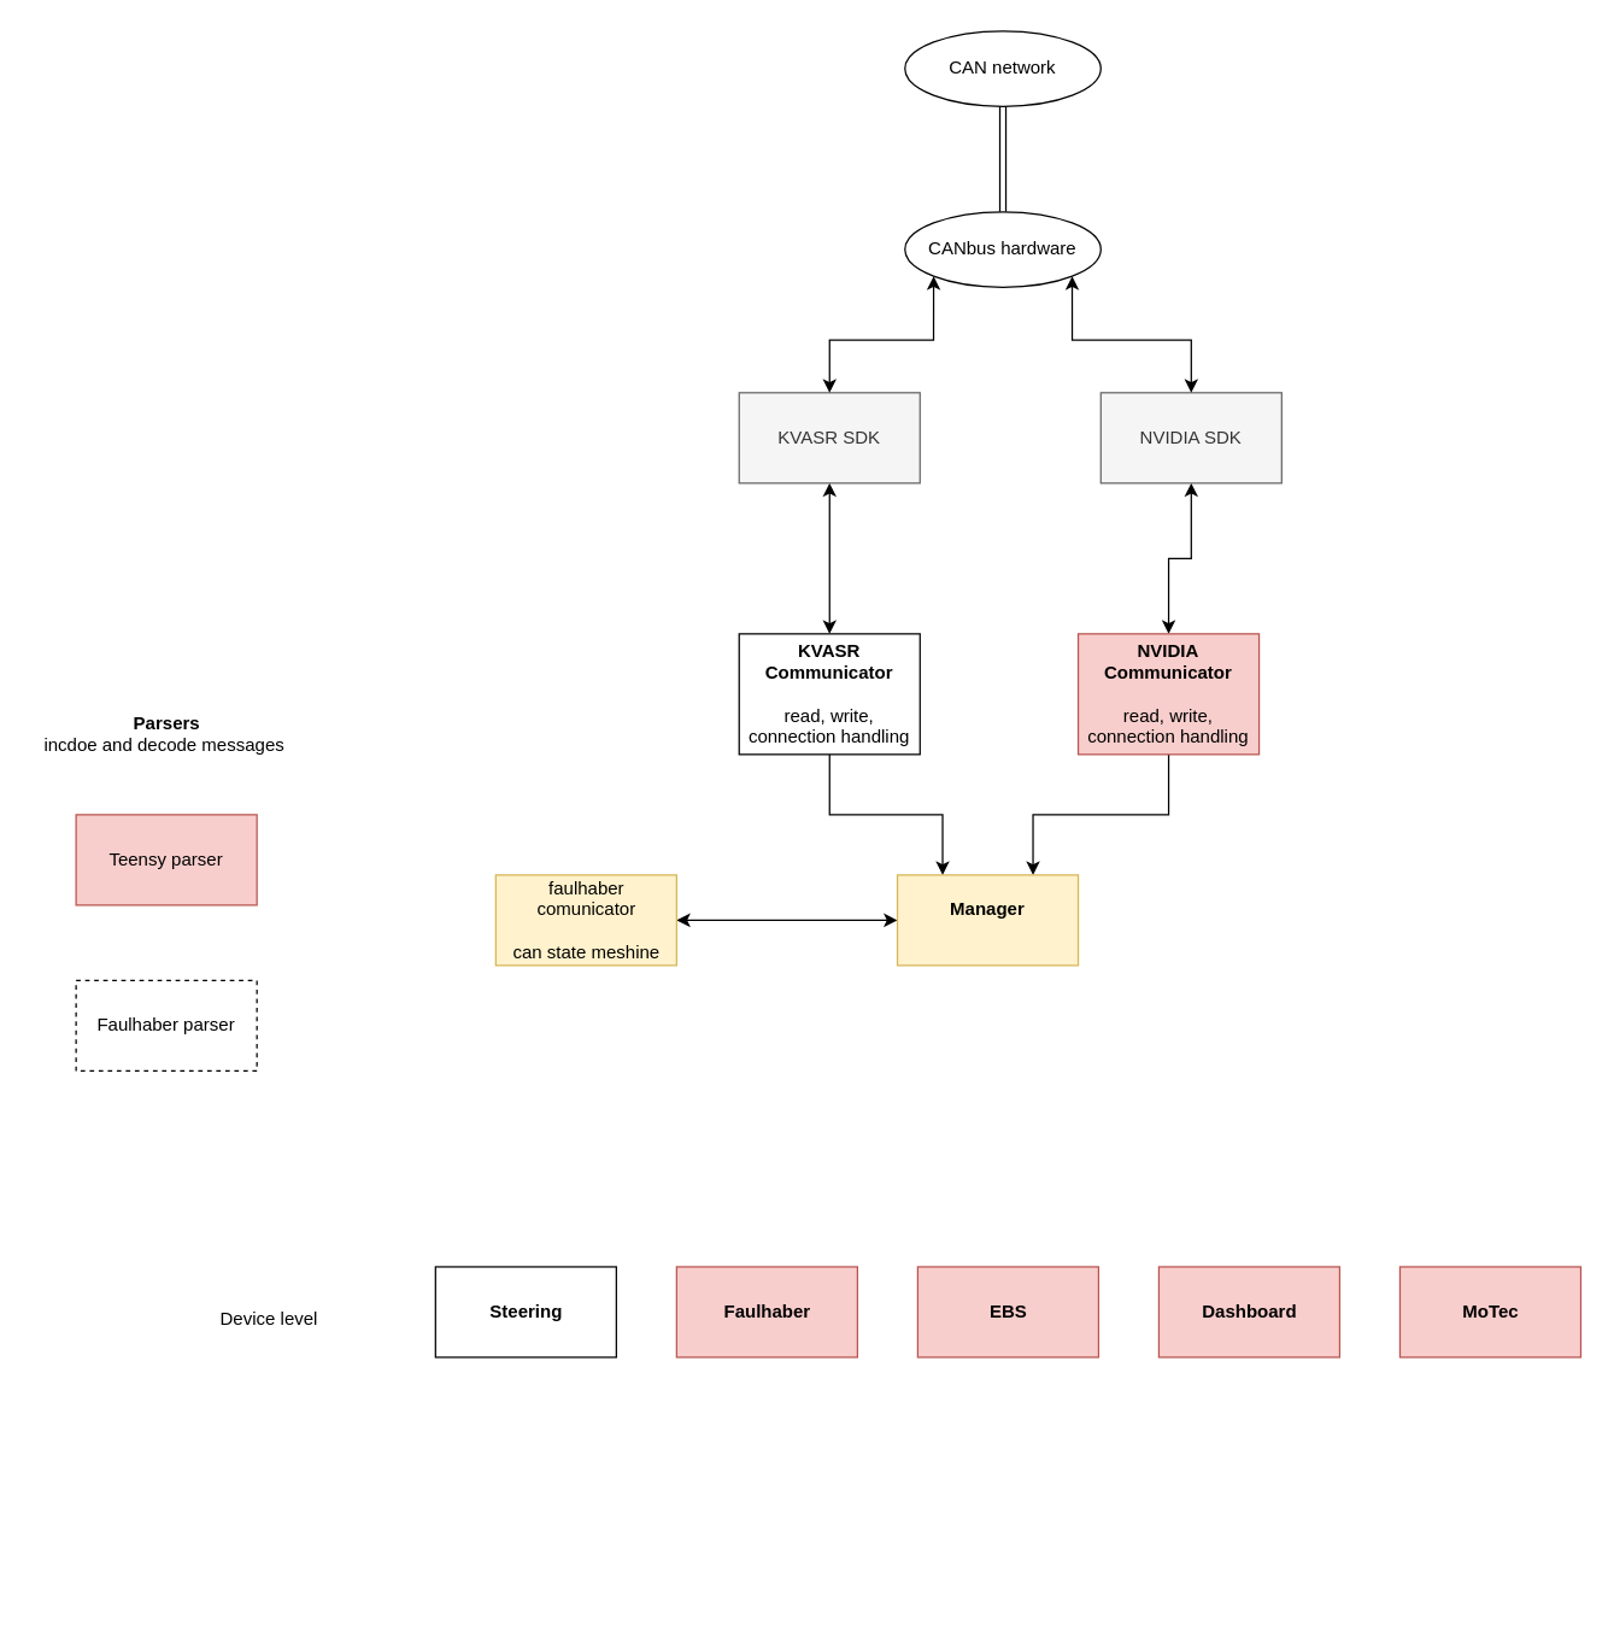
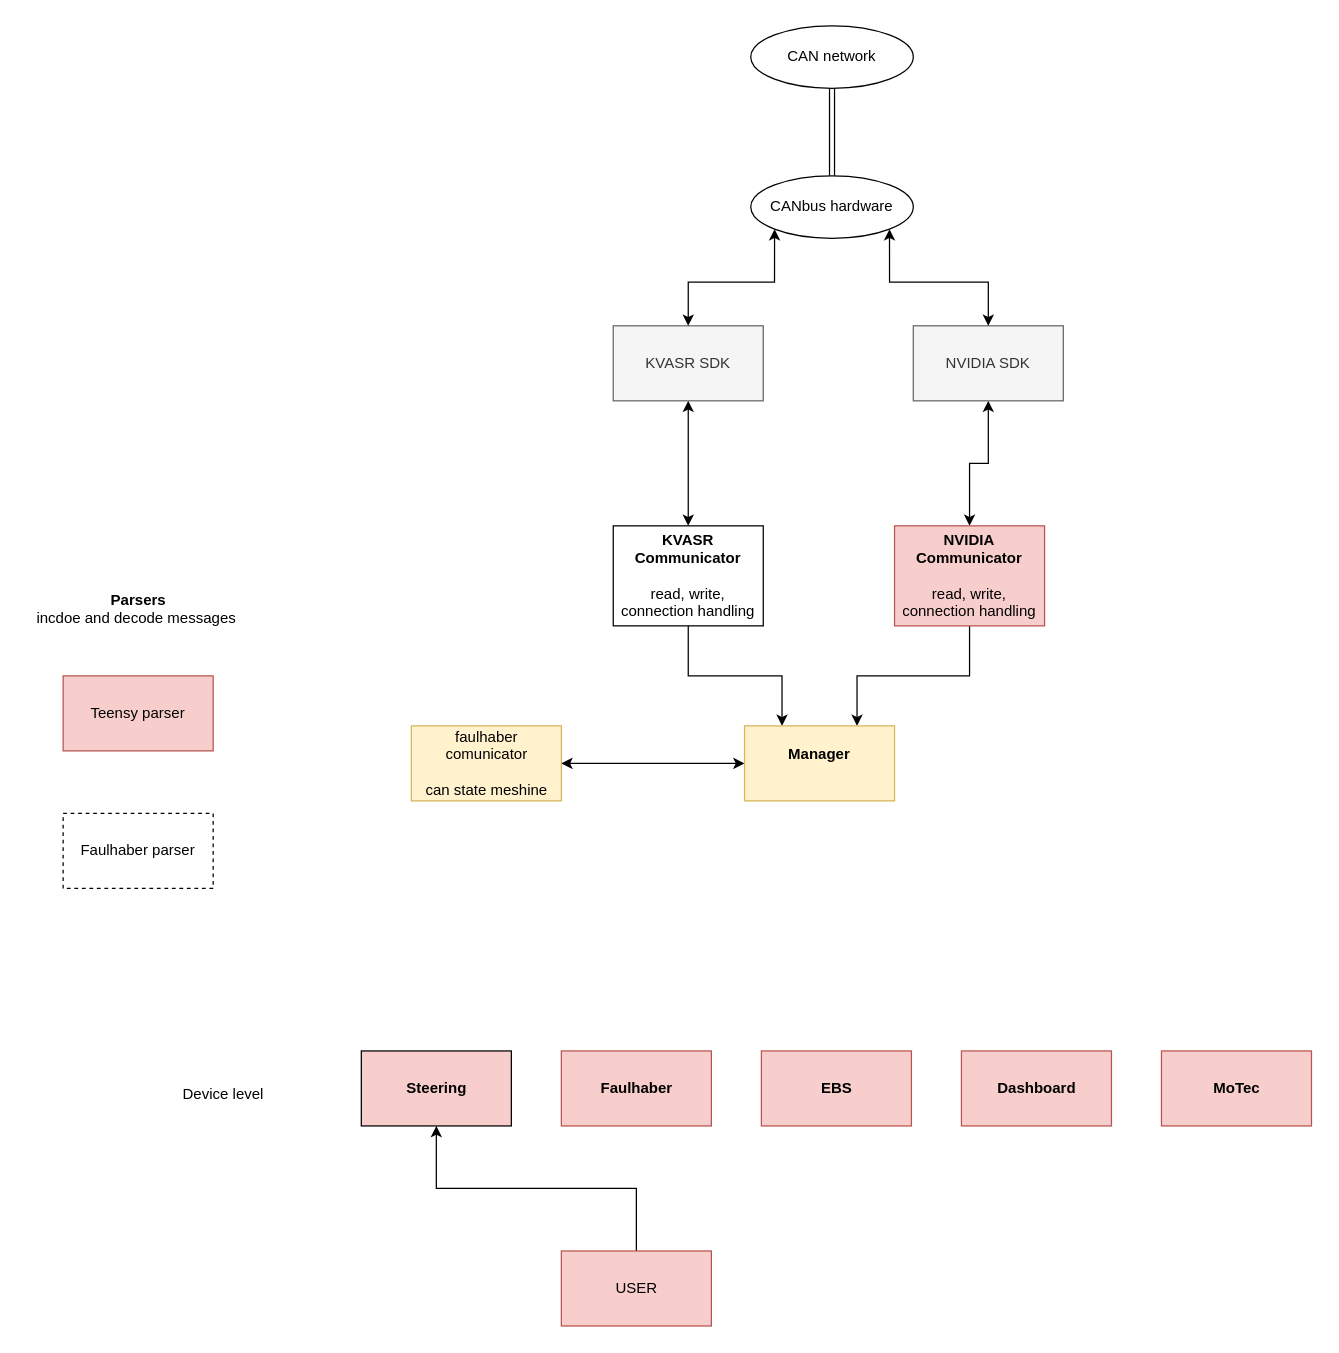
- <mxCell id="20" value="&lt;b&gt;Steering&lt;/b&gt;" style="rounded=0;whiteSpace=wrap;html=1;" vertex="1" parent="1"><mxGeometry x="288.5" y="840" width="120" height="60" as="geometry" /></mxCell>
+ <mxCell id="20" value="&lt;b&gt;Steering&lt;/b&gt;" style="rounded=0;whiteSpace=wrap;html=1;fillColor=#f8cecc;" vertex="1" parent="1"><mxGeometry x="288.5" y="840" width="120" height="60" as="geometry" /></mxCell>
+ <mxCell id="18" style="edgeStyle=orthogonalEdgeStyle;rounded=0;orthogonalLoop=1;jettySize=auto;html=1;exitX=0.5;exitY=0;exitDx=0;exitDy=0;entryX=0.5;entryY=1;entryDx=0;entryDy=0;startArrow=none;startFill=0;" edge="1" parent="1" source="19" target="20"><mxGeometry relative="1" as="geometry" /></mxCell>
+ <mxCell id="19" value="USER" style="rounded=0;whiteSpace=wrap;html=1;fillColor=#f8cecc;strokeColor=#b85450;" vertex="1" parent="1"><mxGeometry x="448.5" y="1000" width="120" height="60" as="geometry" /></mxCell>
